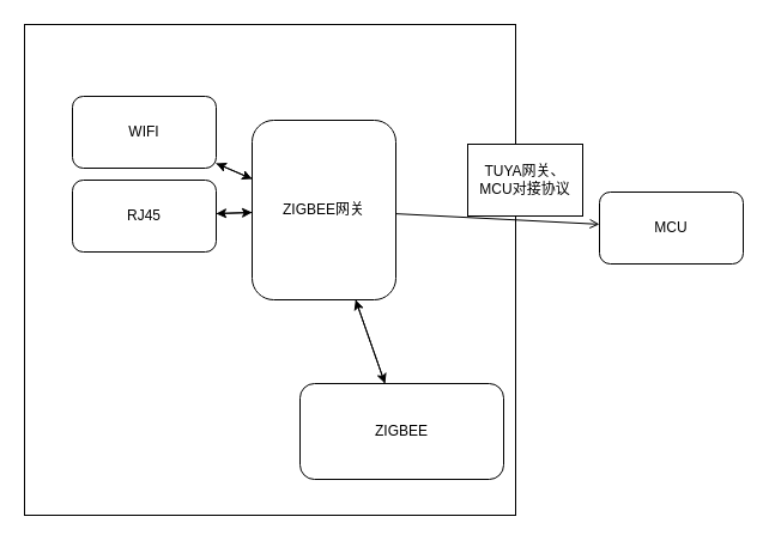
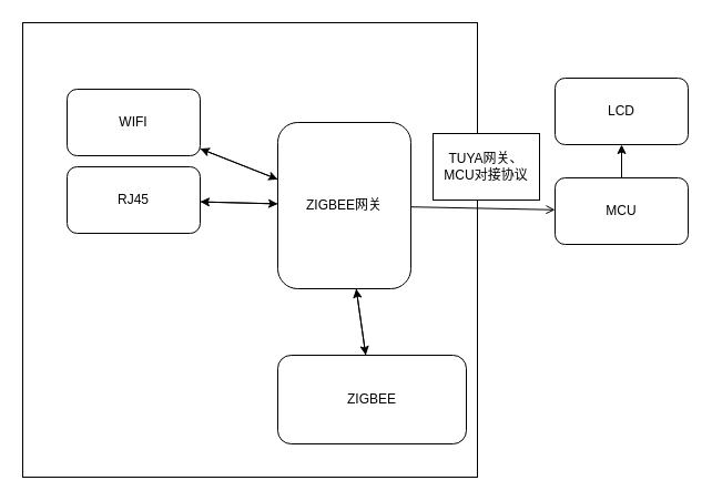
+ <mxCell id="5" value="LCD" style="whiteSpace=wrap;html=1;rounded=1;" vertex="1" parent="1"><mxGeometry x="500" y="70" width="120" height="60" as="geometry" /></mxCell>
+ <mxCell id="3" value="" style="edgeStyle=none;html=1;" edge="1" parent="1" source="4" target="5"><mxGeometry relative="1" as="geometry" /></mxCell>
- <mxCell id="10" value="ZIGBEE网关" style="rounded=1;whiteSpace=wrap;html=1;" vertex="1" parent="1"><mxGeometry x="210" y="100" width="120" height="150" as="geometry" /></mxCell>
+ <mxCell id="10" value="ZIGBEE网关" style="rounded=1;whiteSpace=wrap;html=1;" vertex="1" parent="1"><mxGeometry x="250" y="110" width="120" height="150" as="geometry" /></mxCell>
